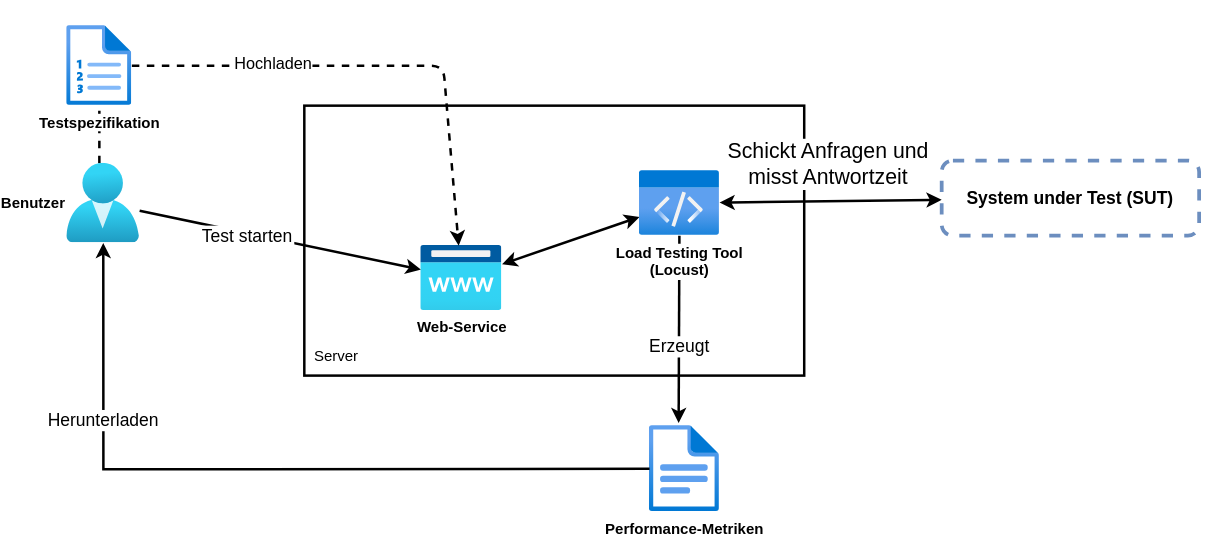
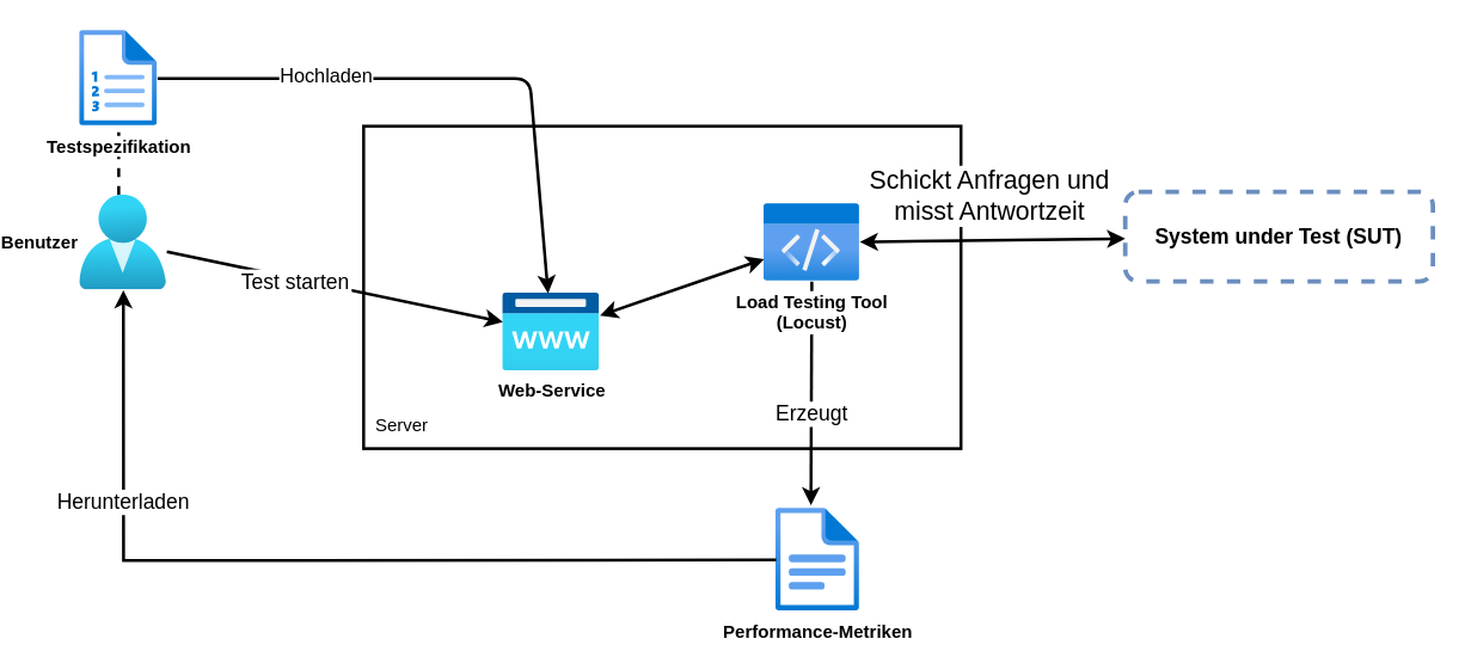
- <mxCell id="19" value="" style="endArrow=classic;html=1;rounded=1;fontSize=14;fontColor=default;dashed=1;strokeWidth=2;" parent="1" source="6" target="7" edge="1"><mxGeometry width="50" height="50" relative="1" as="geometry"><mxPoint x="378.23" y="180" as="sourcePoint" /><mxPoint x="428.23" y="130" as="targetPoint" /><Array as="points"><mxPoint x="321.23" y="52" /></Array></mxGeometry></mxCell>
+ <mxCell id="19" value="" style="endArrow=classic;html=1;rounded=1;fontSize=14;fontColor=default;dashed=0;strokeWidth=2;" parent="1" source="6" target="7" edge="1"><mxGeometry width="50" height="50" relative="1" as="geometry"><mxPoint x="378.23" y="180" as="sourcePoint" /><mxPoint x="428.23" y="130" as="targetPoint" /><Array as="points"><mxPoint x="321.23" y="52" /></Array></mxGeometry></mxCell>
